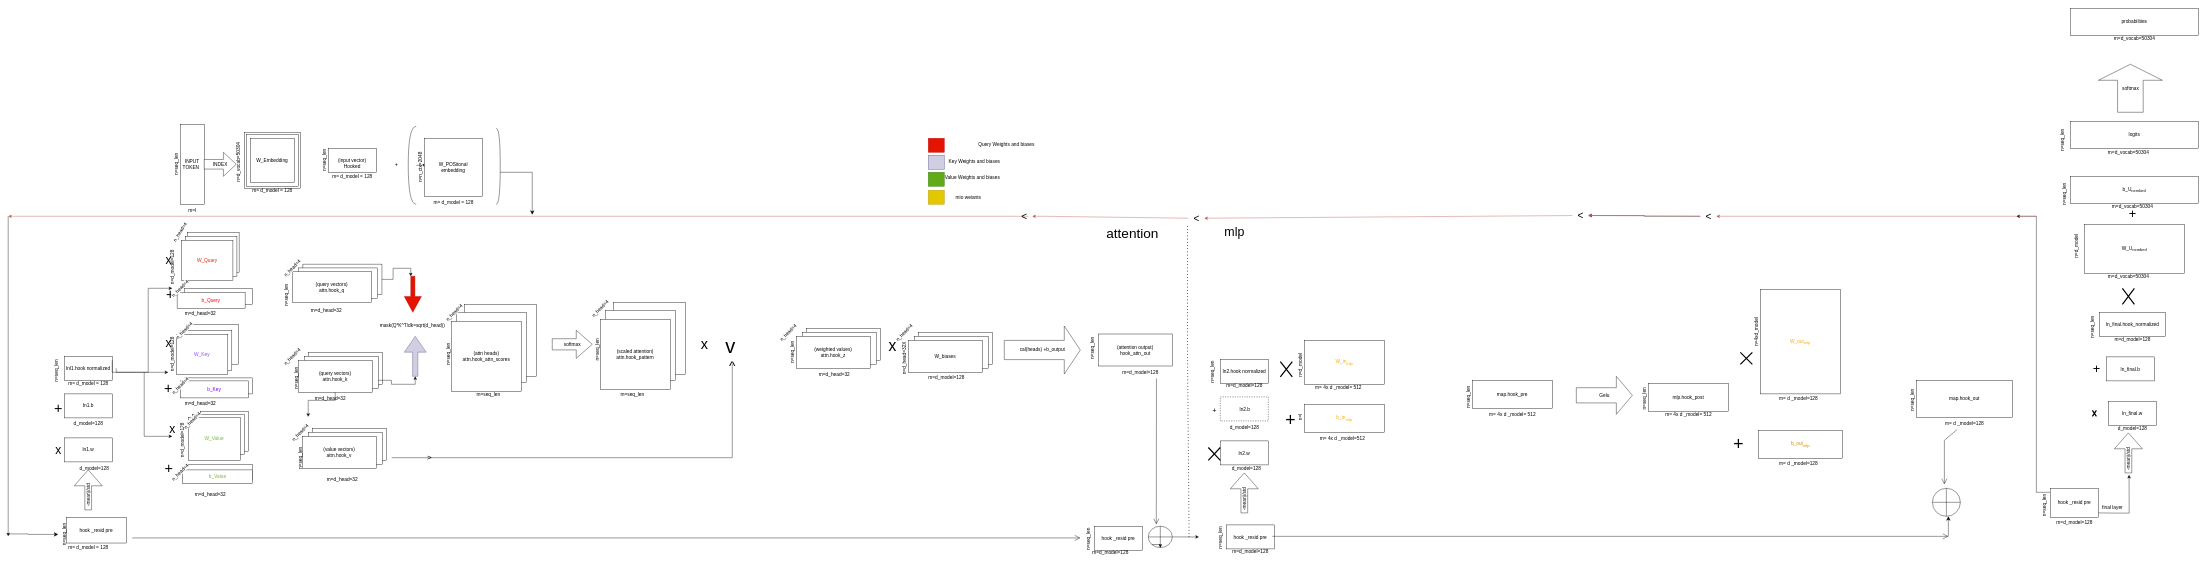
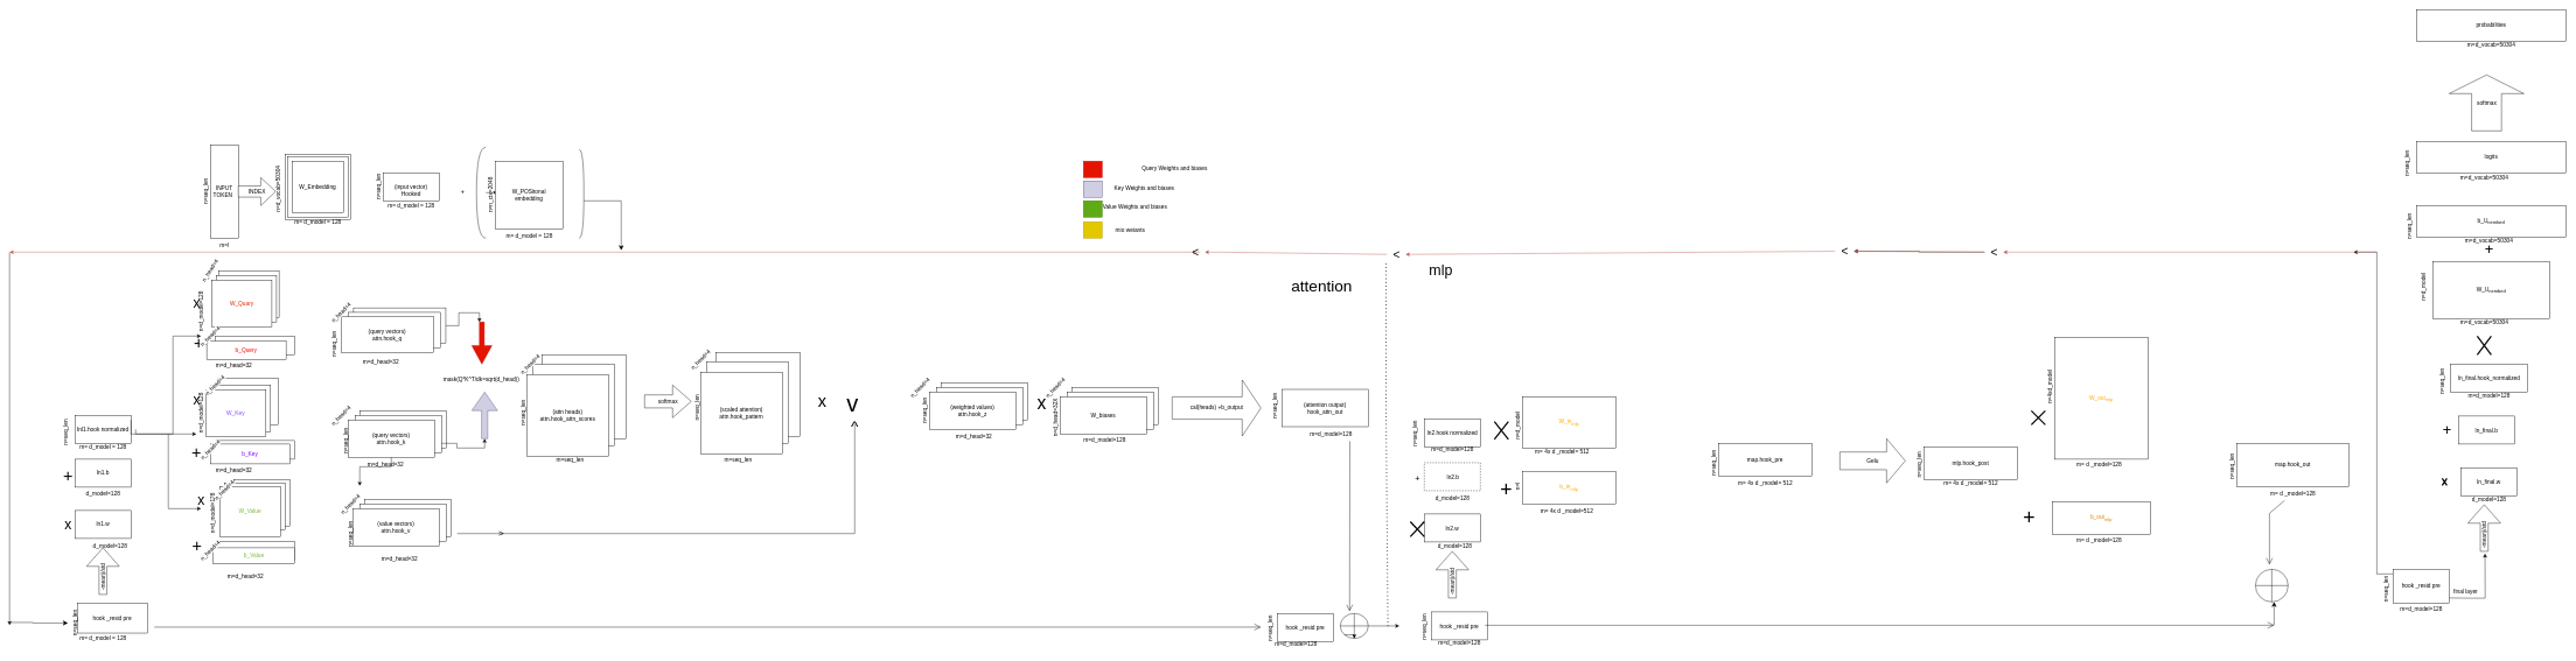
- <mxCell id="248" value="Key Weights and biases" style="text;html=1;align=center;verticalAlign=middle;resizable=0;points=[];autosize=1;strokeColor=none;fillColor=none;" vertex="1" parent="1"><mxGeometry x="2360" y="387.5" width="150" height="30" as="geometry" /></mxCell>
+ <mxCell id="248" value="Key Weights and biases" style="text;html=1;align=center;verticalAlign=middle;resizable=0;points=[];autosize=1;strokeColor=none;fillColor=none;" vertex="1" parent="1"><mxGeometry x="2375" y="387.5" width="150" height="30" as="geometry" /></mxCell>
- <mxCell id="241" value="&lt;font style=&quot;font-size: 34px;&quot;&gt;attention&lt;/font&gt;" style="text;html=1;align=center;verticalAlign=middle;resizable=0;points=[];autosize=1;strokeColor=none;fillColor=none;" vertex="1" parent="1"><mxGeometry x="2755" y="558" width="150" height="50" as="geometry" /></mxCell>
+ <mxCell id="241" value="&lt;font style=&quot;font-size: 34px;&quot;&gt;attention&lt;/font&gt;" style="text;html=1;align=center;verticalAlign=middle;resizable=0;points=[];autosize=1;strokeColor=none;fillColor=none;" vertex="1" parent="1"><mxGeometry x="2755" y="588" width="150" height="50" as="geometry" /></mxCell>
